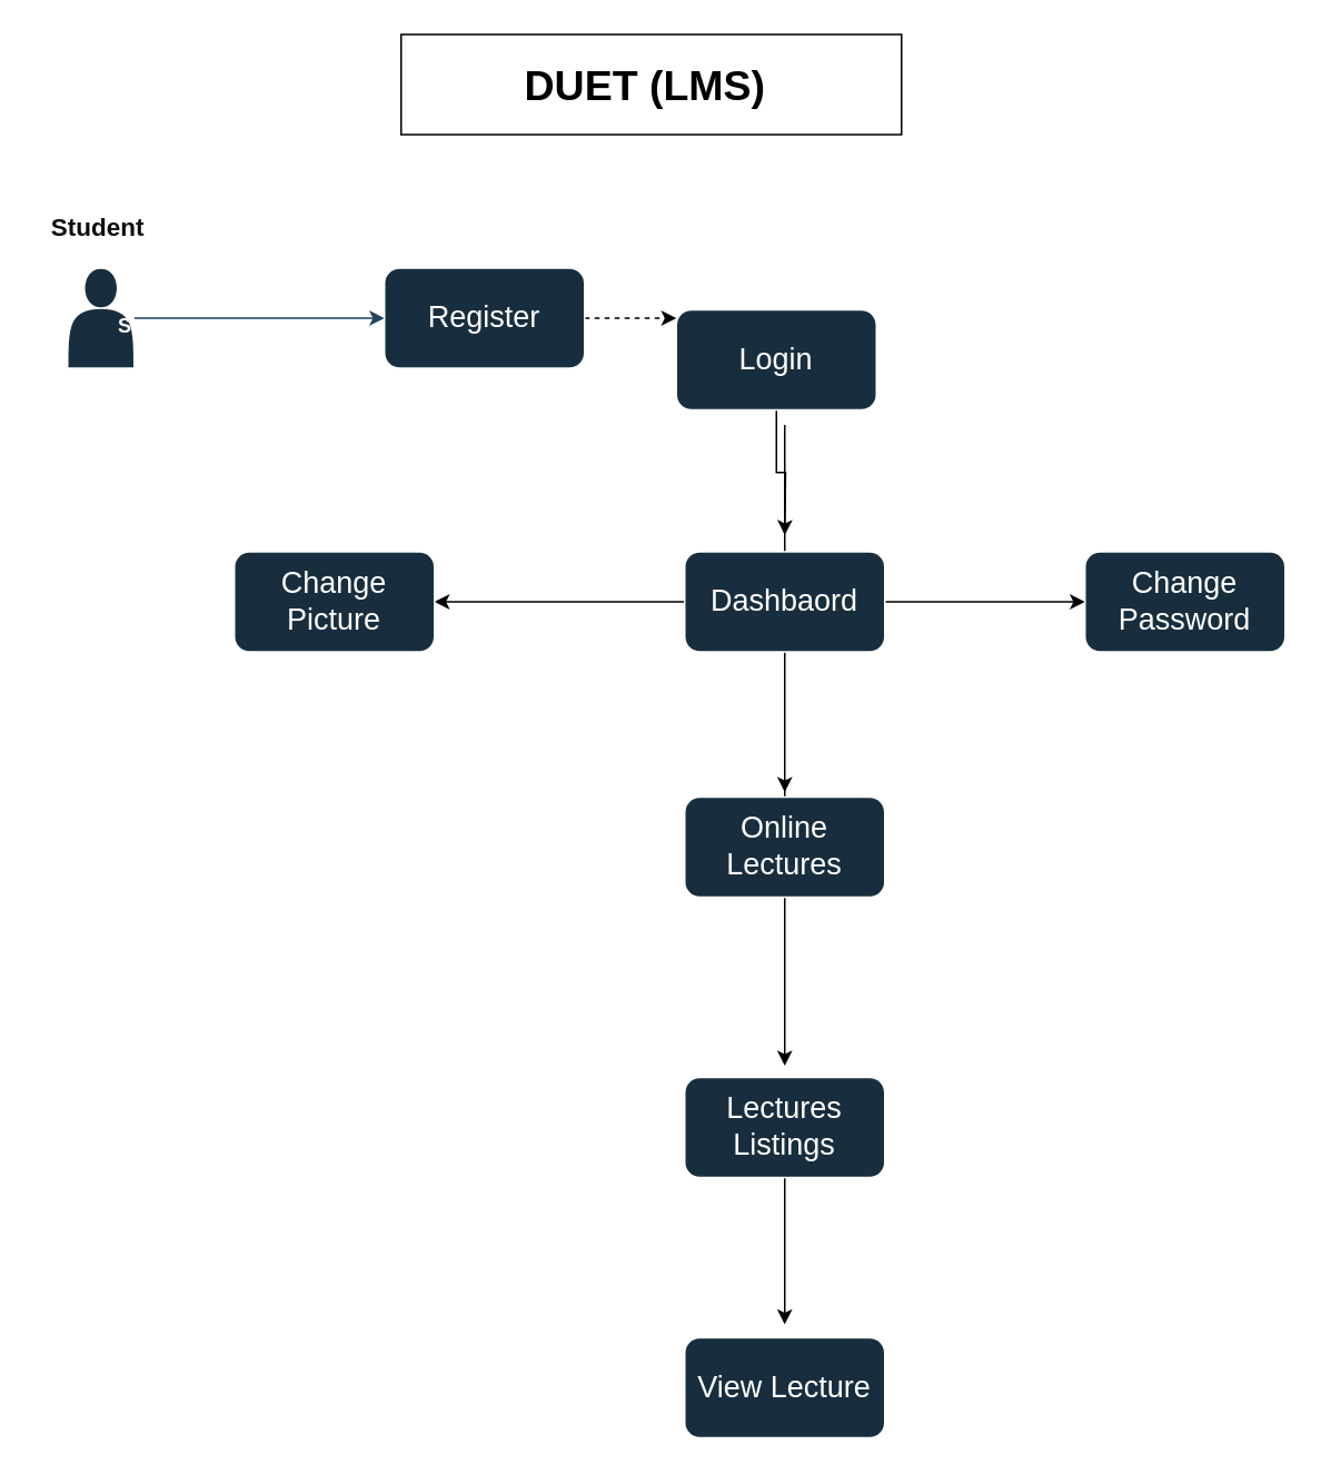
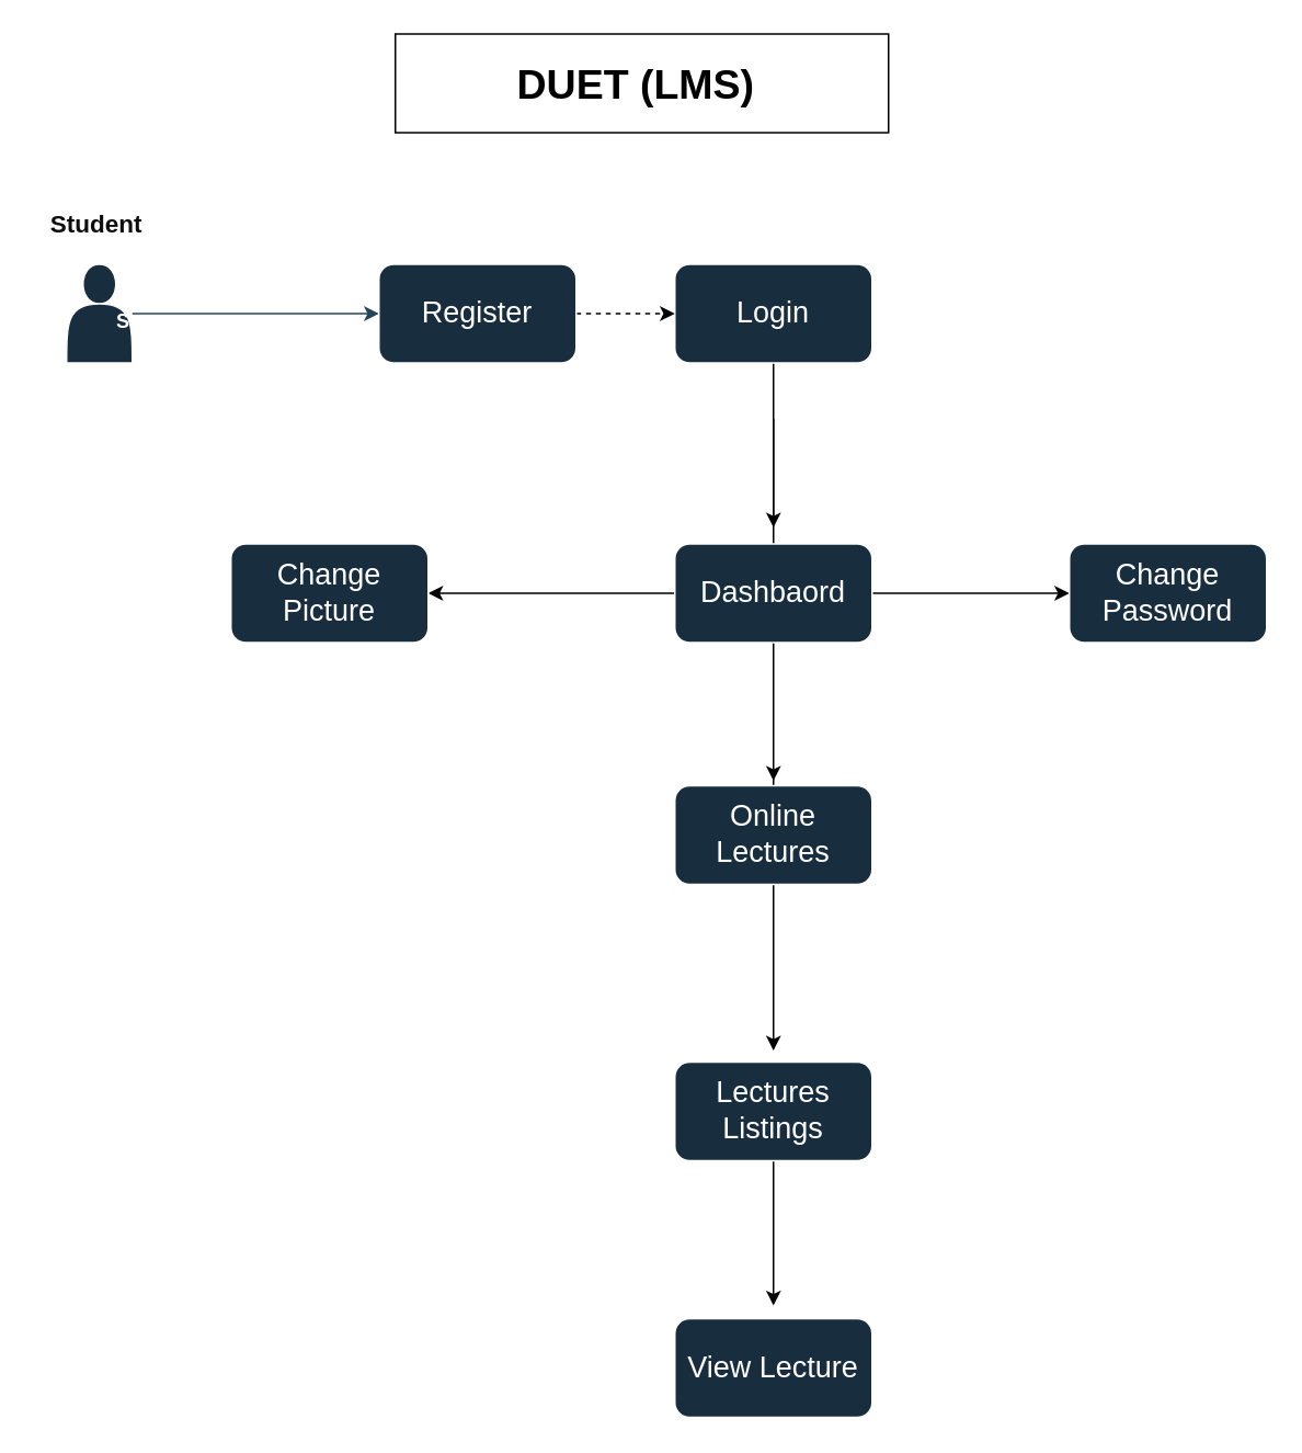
- <mxCell id="3" value="&lt;font style=&quot;font-size: 18px;&quot;&gt;Login&lt;/font&gt;" style="rounded=1;whiteSpace=wrap;html=1;labelBackgroundColor=none;fillColor=#182E3E;strokeColor=#FFFFFF;fontColor=#FFFFFF;" parent="1" vertex="1"><mxGeometry x="405" y="185" width="120" height="60" as="geometry" /></mxCell>
+ <mxCell id="3" value="&lt;font style=&quot;font-size: 18px;&quot;&gt;Login&lt;/font&gt;" style="rounded=1;whiteSpace=wrap;html=1;labelBackgroundColor=none;fillColor=#182E3E;strokeColor=#FFFFFF;fontColor=#FFFFFF;" parent="1" vertex="1"><mxGeometry x="410" y="160" width="120" height="60" as="geometry" /></mxCell>
